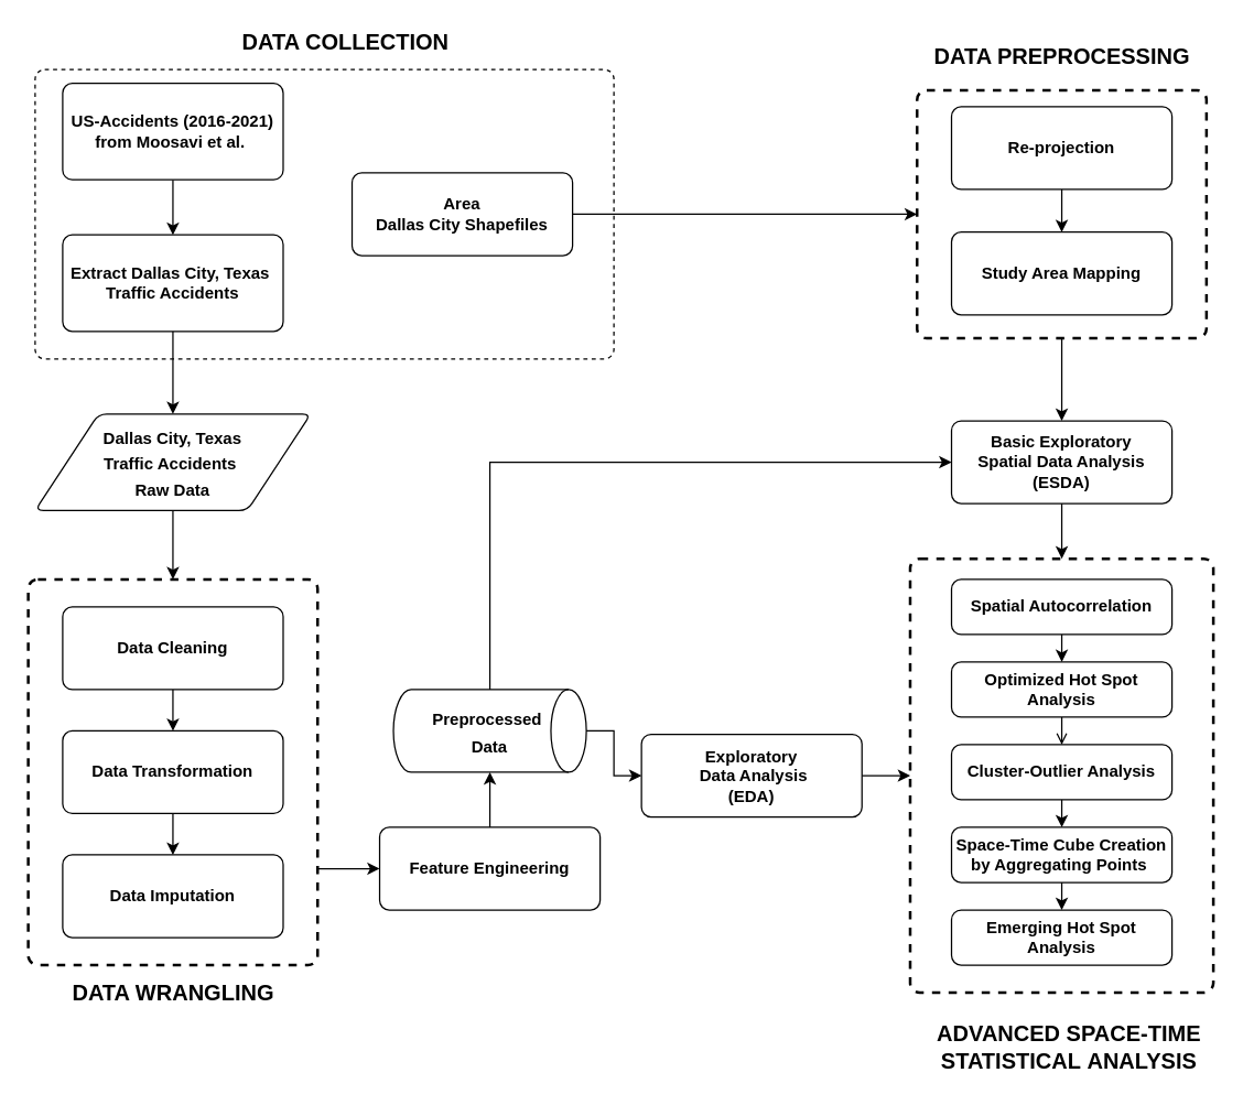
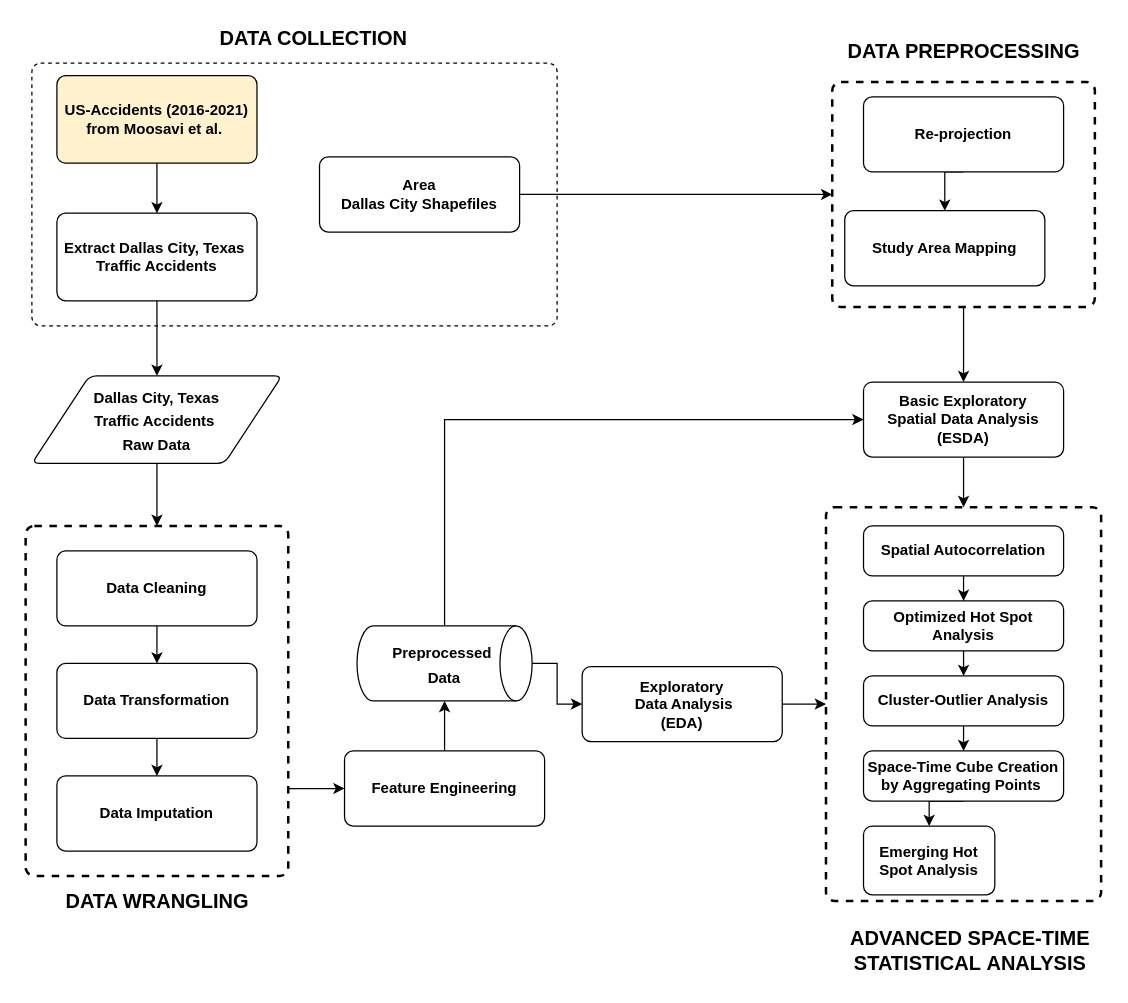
- <mxCell id="7" value="&lt;b&gt;US-Accidents (2016-2021)&lt;br&gt;from Moosavi et al.&amp;nbsp;&lt;br&gt;&lt;/b&gt;" style="rounded=1;whiteSpace=wrap;html=1;absoluteArcSize=1;arcSize=14;strokeWidth=1;" vertex="1" parent="1"><mxGeometry x="45" y="60" width="160" height="70" as="geometry" /></mxCell>
+ <mxCell id="7" value="&lt;b&gt;US-Accidents (2016-2021)&lt;br&gt;from Moosavi et al.&amp;nbsp;&lt;br&gt;&lt;/b&gt;" style="rounded=1;whiteSpace=wrap;html=1;absoluteArcSize=1;arcSize=14;strokeWidth=1;fillColor=#fff2cc;" vertex="1" parent="1"><mxGeometry x="45" y="60" width="160" height="70" as="geometry" /></mxCell>
- <mxCell id="27" value="&lt;b&gt;Study Area Mapping&lt;/b&gt;" style="rounded=1;whiteSpace=wrap;html=1;absoluteArcSize=1;arcSize=14;strokeWidth=1;" vertex="1" parent="1"><mxGeometry x="690" y="168" width="160" height="60" as="geometry" /></mxCell>
+ <mxCell id="27" value="&lt;b&gt;Study Area Mapping&lt;/b&gt;" style="rounded=1;whiteSpace=wrap;html=1;absoluteArcSize=1;arcSize=14;strokeWidth=1;" vertex="1" parent="1"><mxGeometry x="675" y="168" width="160" height="60" as="geometry" /></mxCell>
- <mxCell id="40" style="edgeStyle=orthogonalEdgeStyle;rounded=0;orthogonalLoop=1;jettySize=auto;html=1;exitX=0.5;exitY=1;exitDx=0;exitDy=0;entryX=0.5;entryY=0;entryDx=0;entryDy=0;fontSize=12;endArrow=open;" edge="1" parent="1" source="41" target="43"><mxGeometry relative="1" as="geometry" /></mxCell>
+ <mxCell id="40" style="edgeStyle=orthogonalEdgeStyle;rounded=0;orthogonalLoop=1;jettySize=auto;html=1;exitX=0.5;exitY=1;exitDx=0;exitDy=0;entryX=0.5;entryY=0;entryDx=0;entryDy=0;fontSize=12;" edge="1" parent="1" source="41" target="43"><mxGeometry relative="1" as="geometry" /></mxCell>
- <mxCell id="46" value="&lt;b&gt;Emerging Hot Spot Analysis&lt;/b&gt;" style="rounded=1;whiteSpace=wrap;html=1;absoluteArcSize=1;arcSize=14;strokeWidth=1;" vertex="1" parent="1"><mxGeometry x="690" y="660" width="160" height="40" as="geometry" /></mxCell>
+ <mxCell id="46" value="&lt;b&gt;Emerging Hot Spot Analysis&lt;/b&gt;" style="rounded=1;whiteSpace=wrap;html=1;absoluteArcSize=1;arcSize=14;strokeWidth=1;" vertex="1" parent="1"><mxGeometry x="690" y="660" width="105" height="55" as="geometry" /></mxCell>
